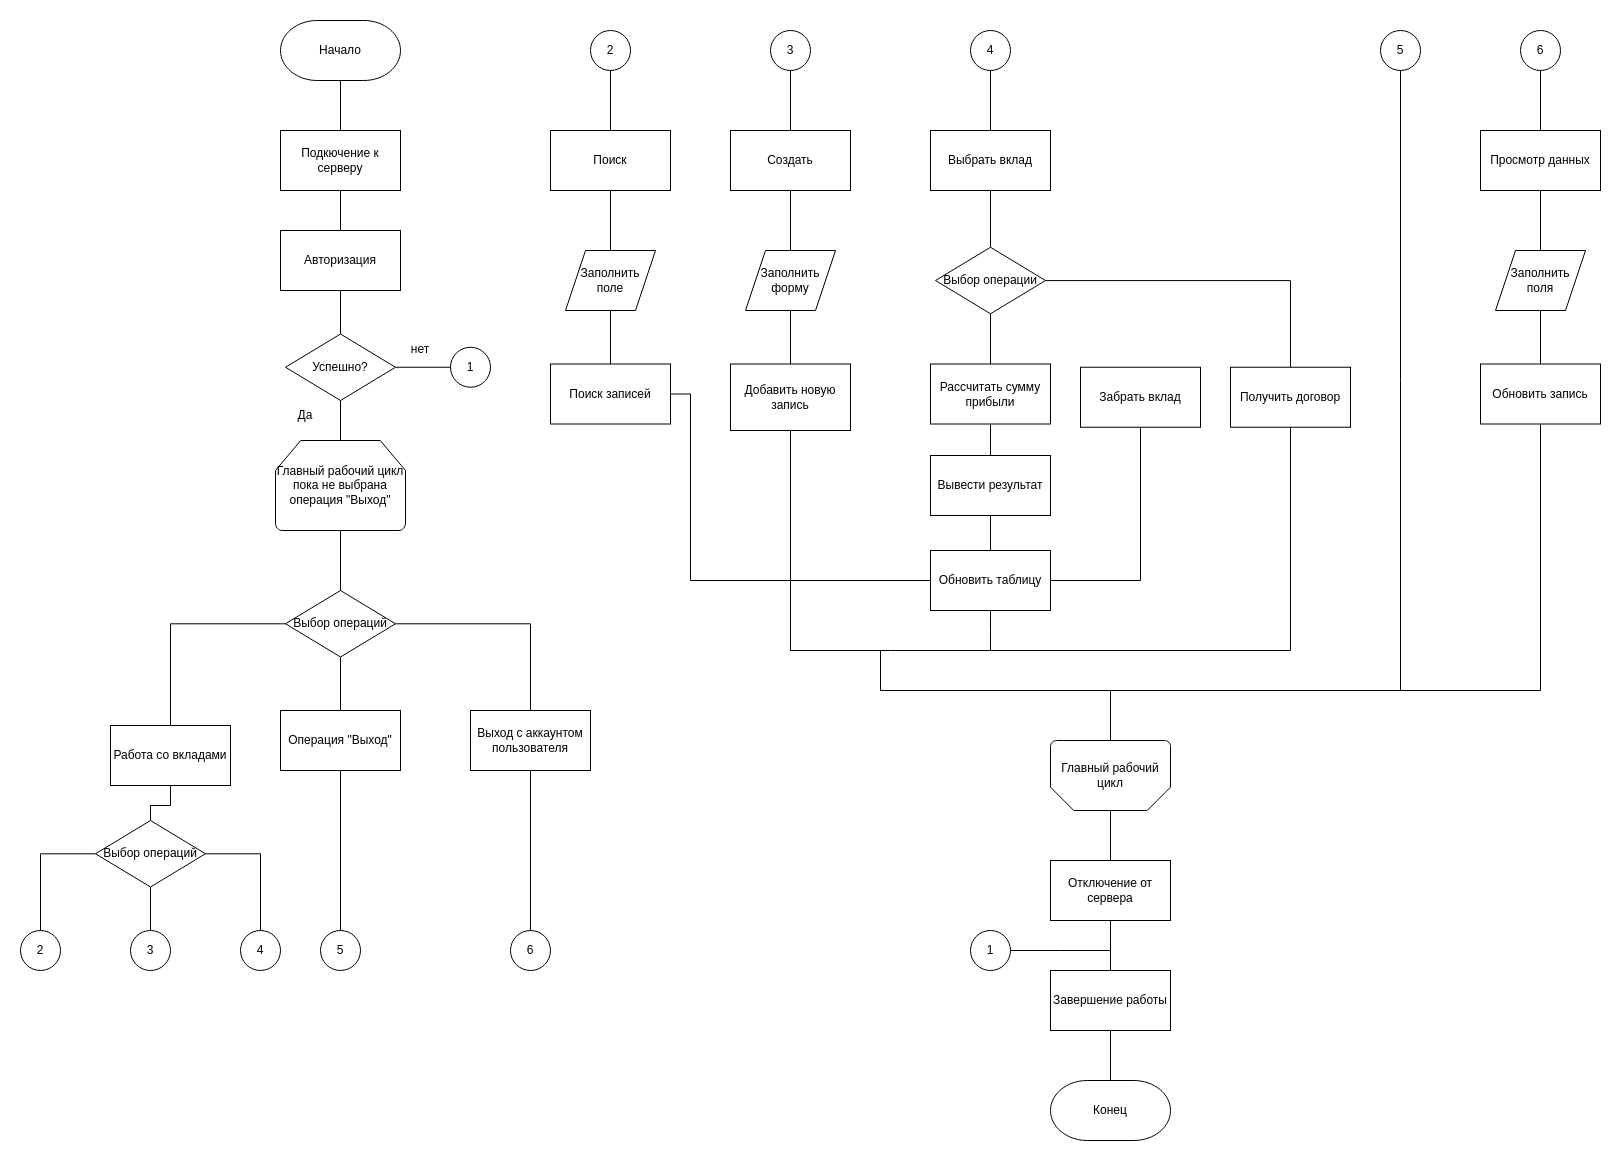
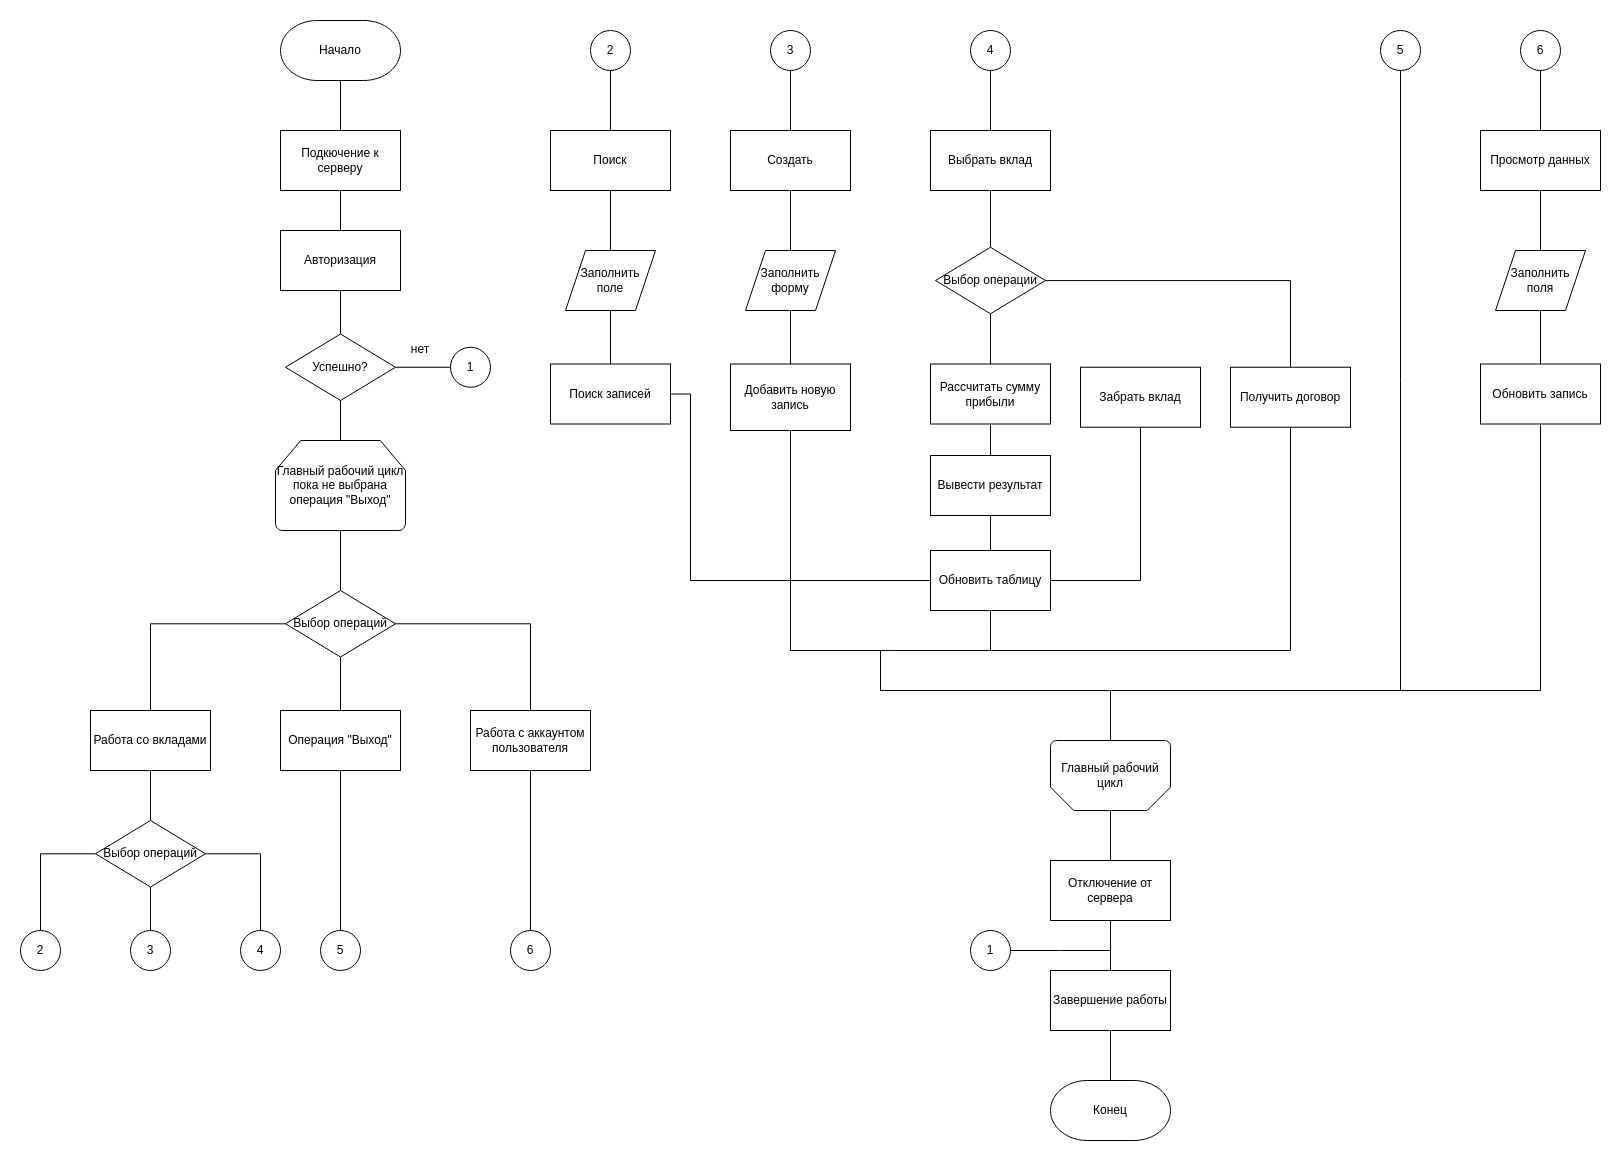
- <mxCell id="32" value="Да" style="text;html=1;strokeColor=none;fillColor=none;align=center;verticalAlign=middle;whiteSpace=wrap;rounded=0;" vertex="1" parent="1"><mxGeometry x="275" y="400" width="60" height="30" as="geometry" /></mxCell>
- <mxCell id="23" value="Выход с аккаунтом пользователя" style="rounded=0;whiteSpace=wrap;html=1;" vertex="1" parent="1"><mxGeometry x="470" y="710" width="120" height="60" as="geometry" /></mxCell>
+ <mxCell id="23" value="Работа с аккаунтом пользователя" style="rounded=0;whiteSpace=wrap;html=1;" vertex="1" parent="1"><mxGeometry x="470" y="710" width="120" height="60" as="geometry" /></mxCell>
- <mxCell id="19" value="Работа со вкладами" style="rounded=0;whiteSpace=wrap;html=1;" vertex="1" parent="1"><mxGeometry x="110" y="725" width="120" height="60" as="geometry" /></mxCell>
+ <mxCell id="19" value="Работа со вкладами" style="rounded=0;whiteSpace=wrap;html=1;" vertex="1" parent="1"><mxGeometry x="90" y="710" width="120" height="60" as="geometry" /></mxCell>
